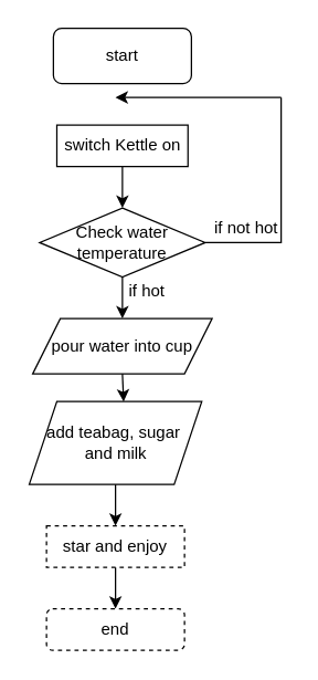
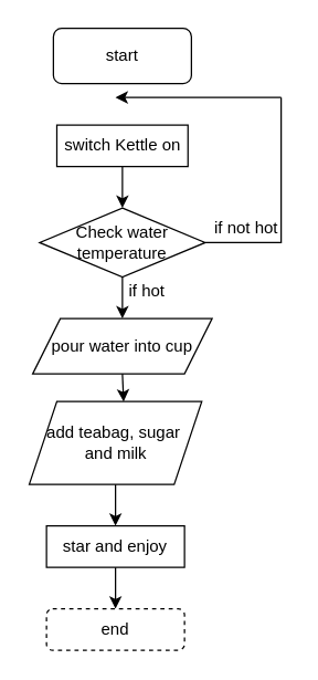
- <mxCell id="5" value="star and enjoy" style="rounded=0;whiteSpace=wrap;html=1;dashed=1;" vertex="1" parent="1"><mxGeometry x="33" y="380" width="100" height="30" as="geometry" /></mxCell>
+ <mxCell id="5" value="star and enjoy" style="rounded=0;whiteSpace=wrap;html=1;" vertex="1" parent="1"><mxGeometry x="33" y="380" width="100" height="30" as="geometry" /></mxCell>
